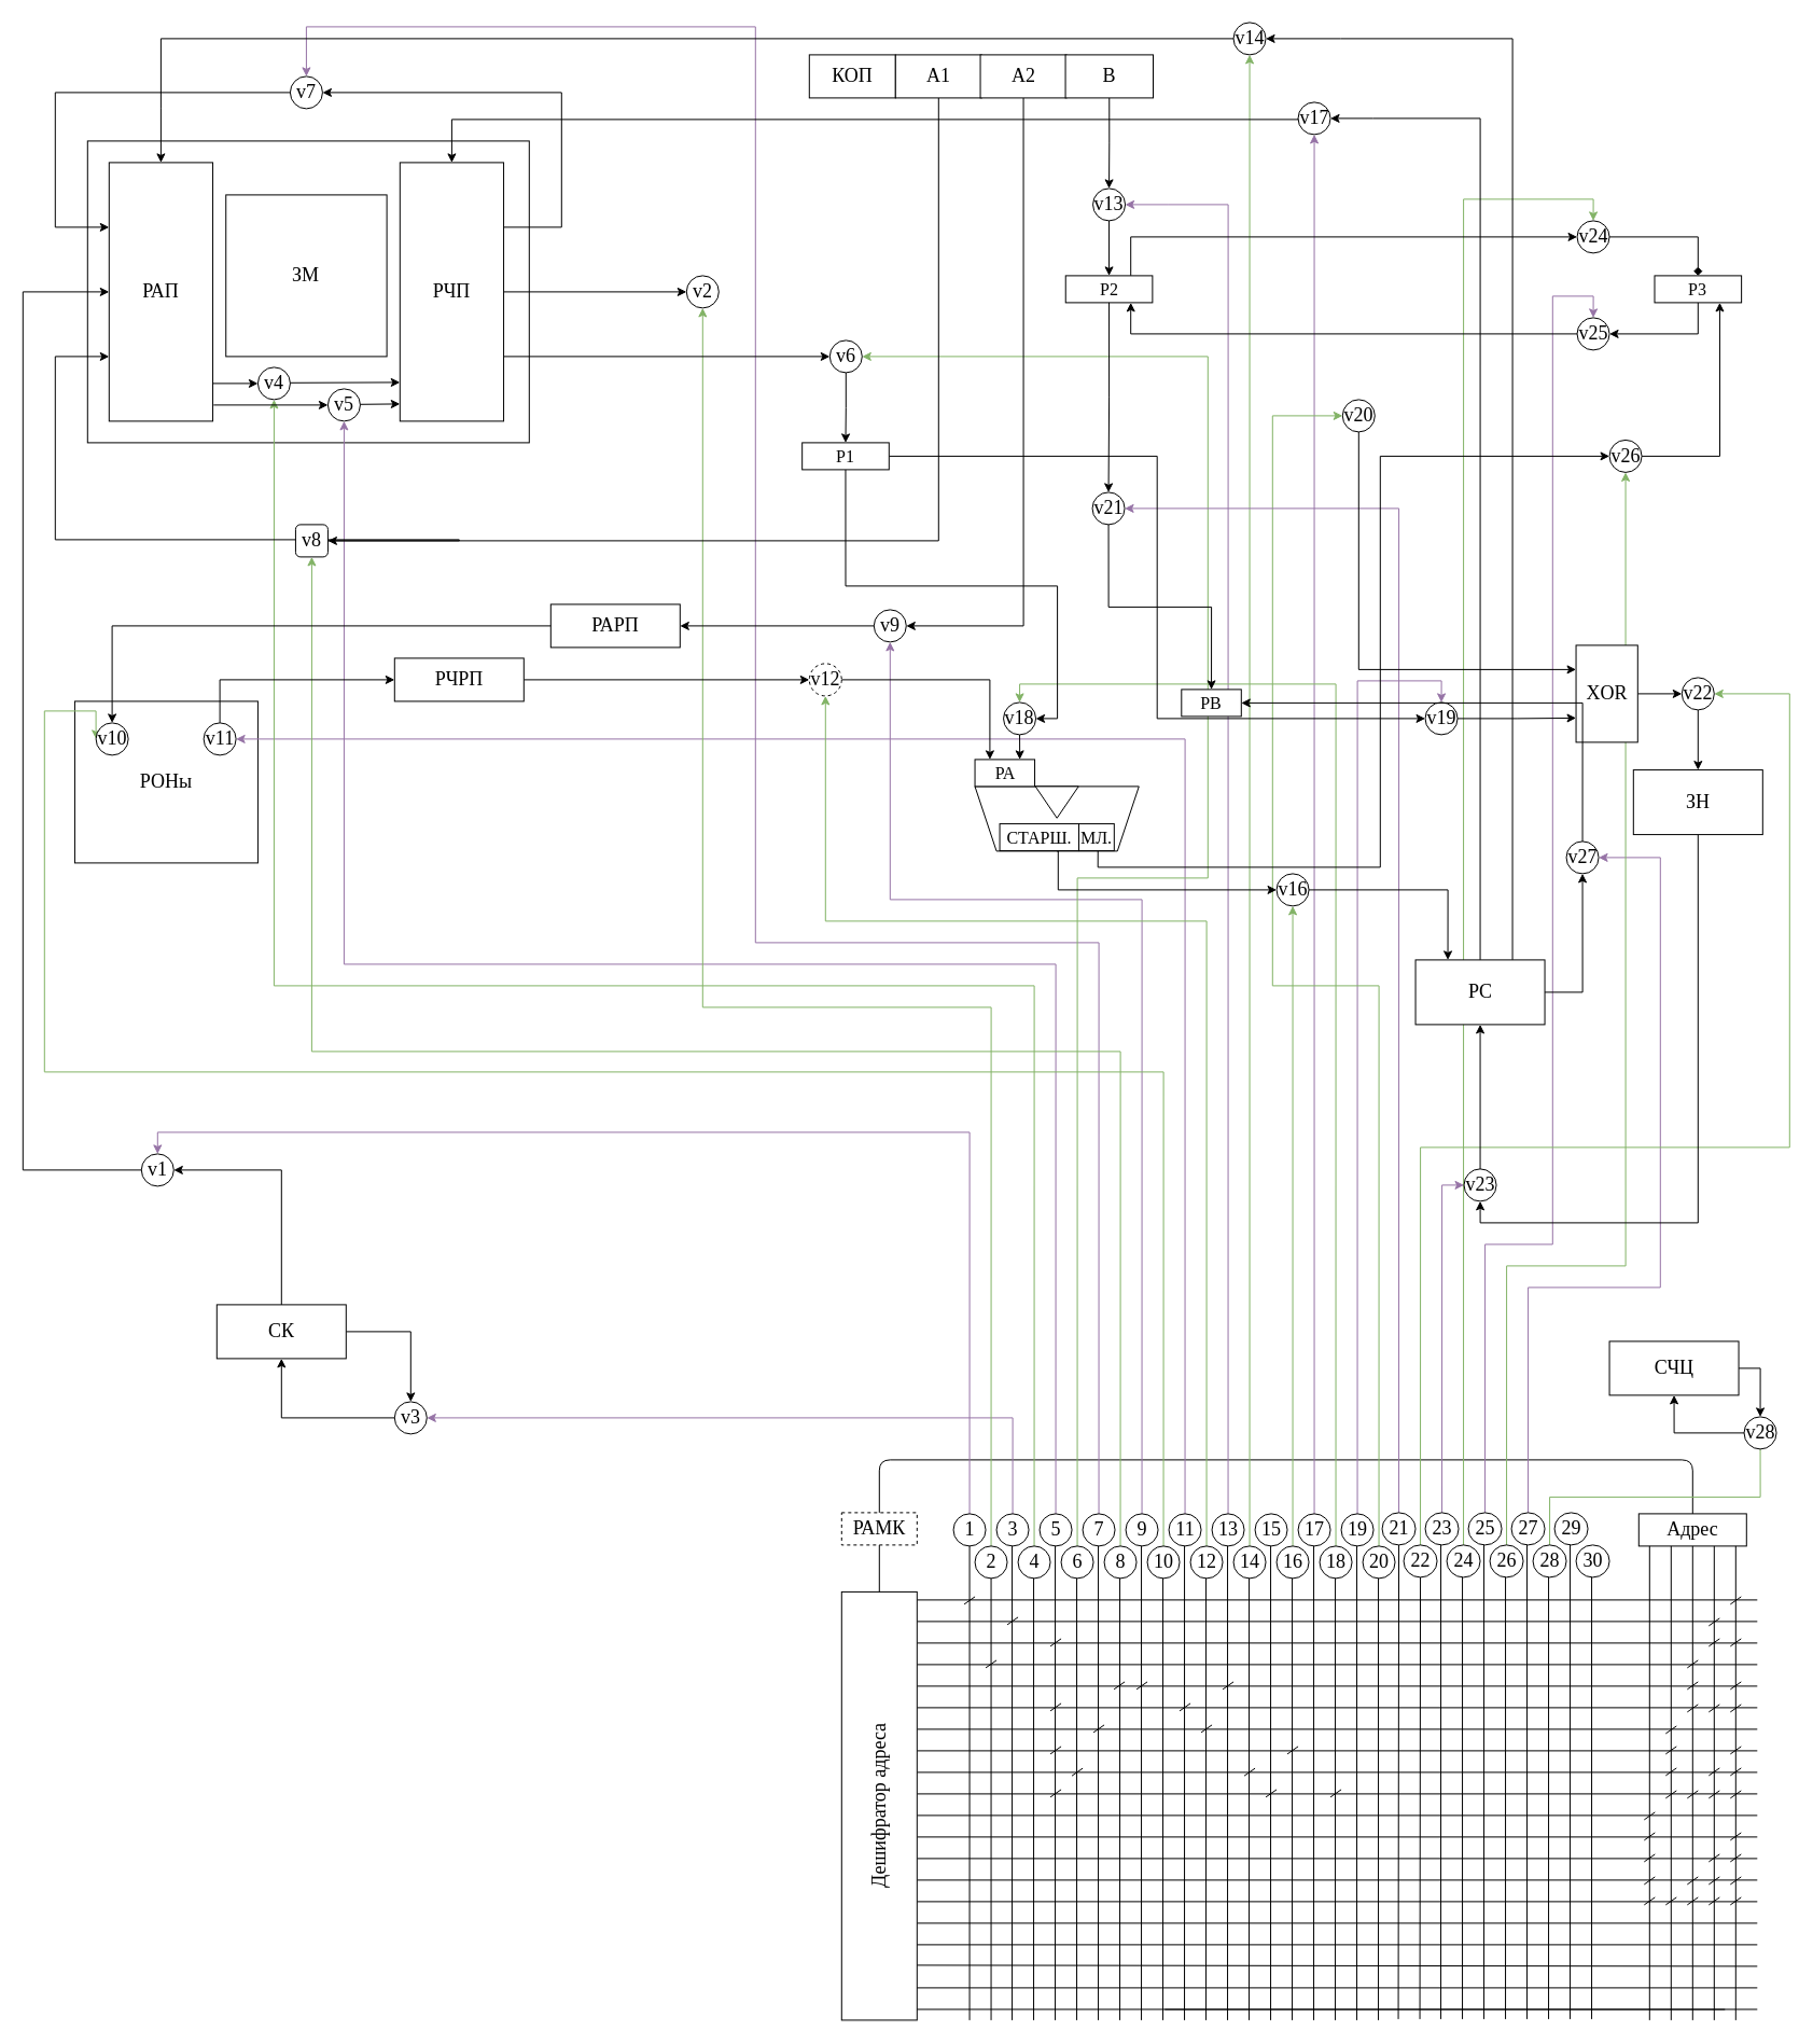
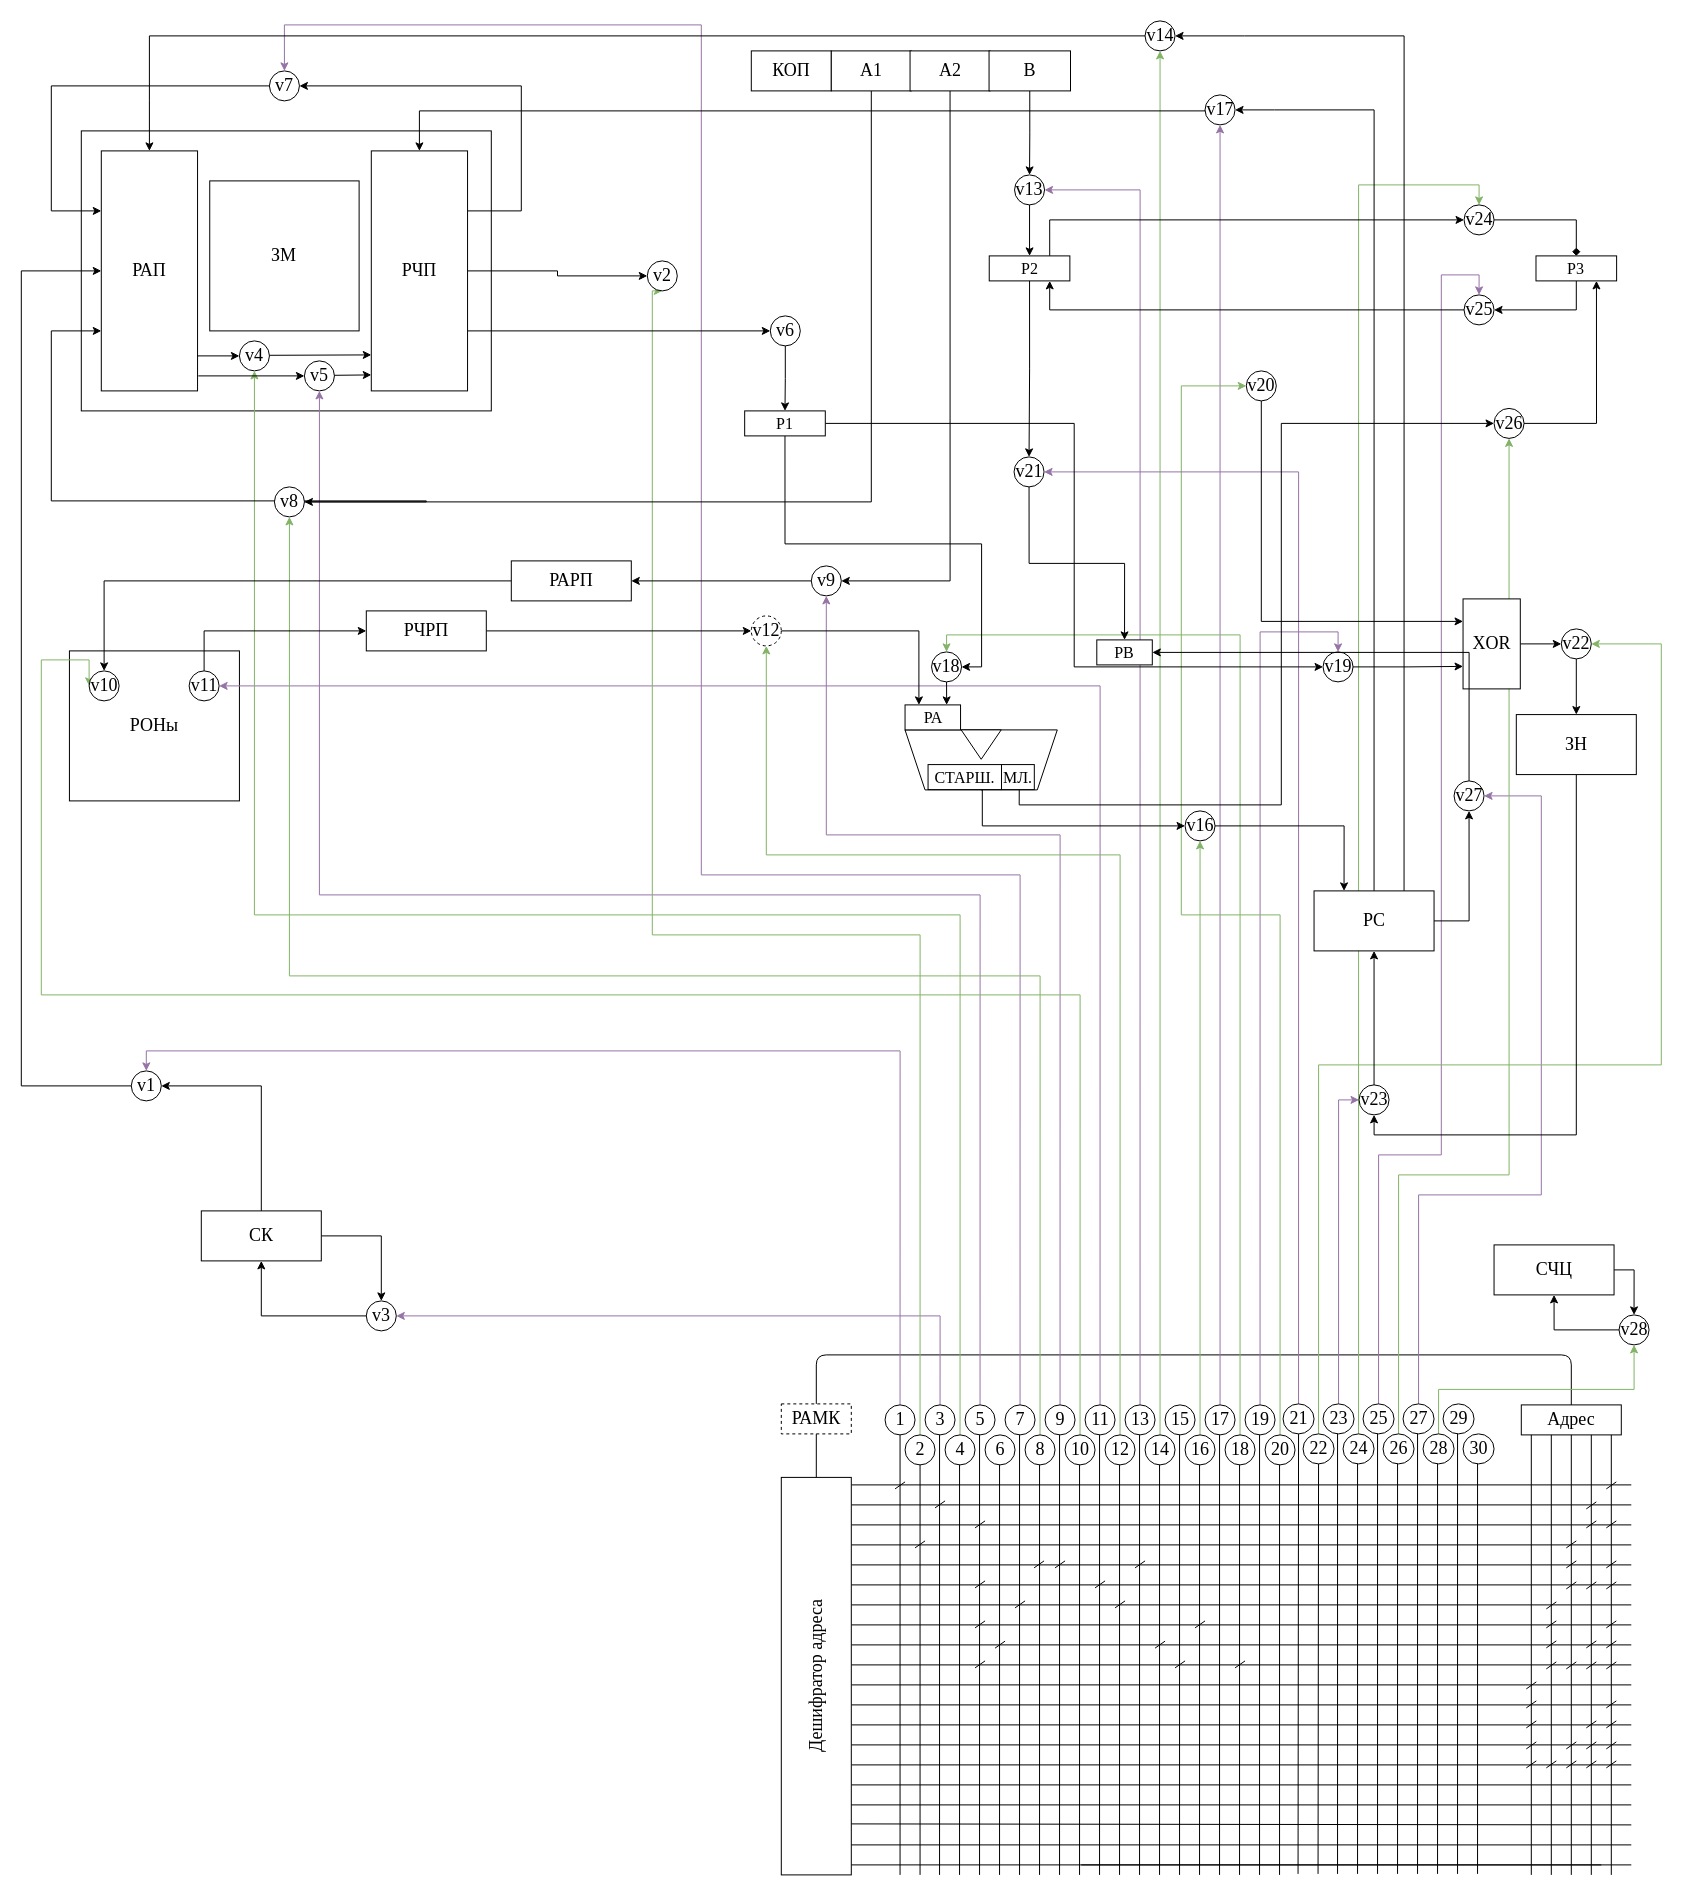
- <mxCell id="225" value="&lt;font face=&quot;Garamond&quot; style=&quot;font-size: 18px&quot;&gt;v2&lt;/font&gt;" style="ellipse;whiteSpace=wrap;html=1;aspect=fixed;" parent="1" vertex="1"><mxGeometry x="636.8" y="255.4" width="30" height="30" as="geometry" /></mxCell>
+ <mxCell id="225" value="&lt;font face=&quot;Garamond&quot; style=&quot;font-size: 18px&quot;&gt;v2&lt;/font&gt;" style="ellipse;whiteSpace=wrap;html=1;aspect=fixed;" parent="1" vertex="1"><mxGeometry x="646.8" y="260.4" width="30" height="30" as="geometry" /></mxCell>
- <mxCell id="193" value="&lt;font face=&quot;Garamond&quot; style=&quot;font-size: 18px&quot;&gt;v8&lt;/font&gt;" style="whiteSpace=wrap;html=1;aspect=fixed;rounded=1;" parent="1" vertex="1"><mxGeometry x="273.93" y="486.4" width="30" height="30" as="geometry" /></mxCell>
+ <mxCell id="193" value="&lt;font face=&quot;Garamond&quot; style=&quot;font-size: 18px&quot;&gt;v8&lt;/font&gt;" style="ellipse;whiteSpace=wrap;html=1;aspect=fixed;" parent="1" vertex="1"><mxGeometry x="273.93" y="486.4" width="30" height="30" as="geometry" /></mxCell>
- <mxCell id="30" style="edgeStyle=orthogonalEdgeStyle;rounded=0;orthogonalLoop=1;jettySize=auto;html=1;exitX=0.5;exitY=0;exitDx=0;exitDy=0;entryX=1;entryY=0.5;entryDx=0;entryDy=0;fontFamily=Garamond;fontSize=18;fillColor=#d5e8d4;strokeColor=#82b366;" parent="1" source="31" target="217" edge="1"><mxGeometry relative="1" as="geometry"><Array as="points"><mxPoint x="999.8" y="814.4" /><mxPoint x="1120.8" y="814.4" /><mxPoint x="1120.8" y="330.4" /></Array></mxGeometry></mxCell>
- <mxCell id="160" style="edgeStyle=orthogonalEdgeStyle;rounded=0;orthogonalLoop=1;jettySize=auto;html=1;exitX=0.5;exitY=0;exitDx=0;exitDy=0;entryX=0.5;entryY=1;entryDx=0;entryDy=0;fillColor=#d5e8d4;strokeColor=#82b366;endArrow=none;" parent="1" source="161" target="274" edge="1"><mxGeometry relative="1" as="geometry" /></mxCell>
+ <mxCell id="160" style="edgeStyle=orthogonalEdgeStyle;rounded=0;orthogonalLoop=1;jettySize=auto;html=1;exitX=0.5;exitY=0;exitDx=0;exitDy=0;entryX=0.5;entryY=1;entryDx=0;entryDy=0;fillColor=#d5e8d4;strokeColor=#82b366;" parent="1" source="161" target="274" edge="1"><mxGeometry relative="1" as="geometry" /></mxCell>
